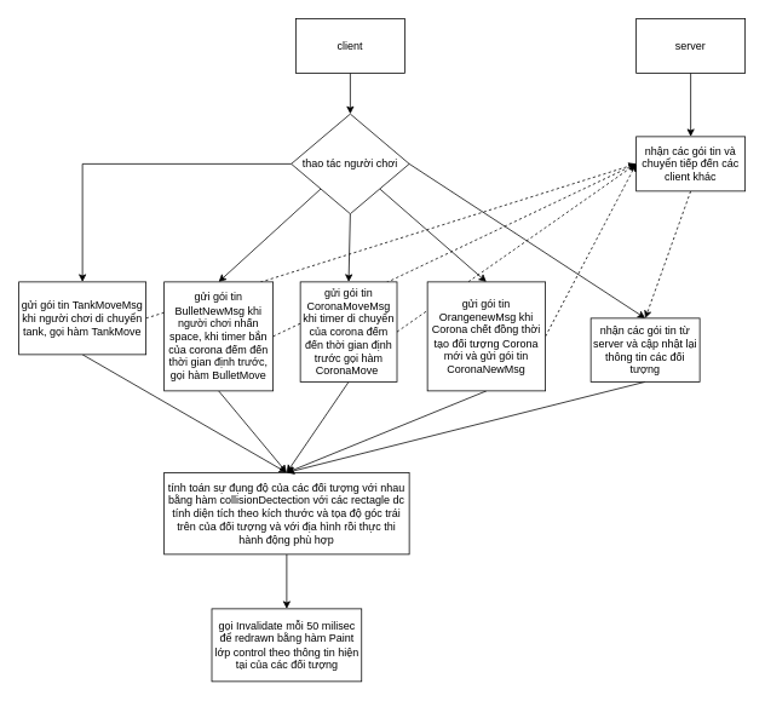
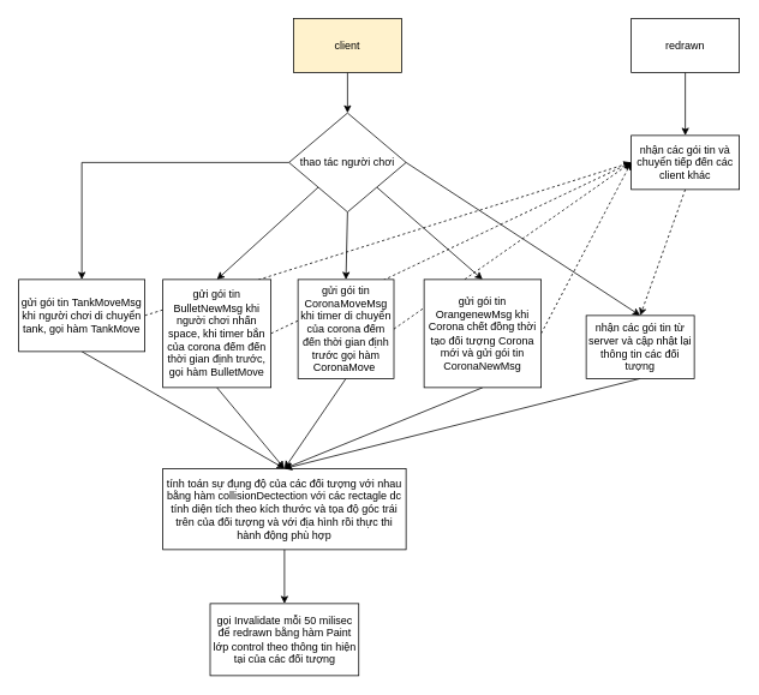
- <mxCell id="3" value="client" style="rounded=0;whiteSpace=wrap;html=1;" vertex="1" parent="1"><mxGeometry x="325" y="20" width="120" height="60" as="geometry" /></mxCell>
+ <mxCell id="3" value="client" style="rounded=0;whiteSpace=wrap;html=1;fillColor=#fff2cc;" vertex="1" parent="1"><mxGeometry x="325" y="20" width="120" height="60" as="geometry" /></mxCell>
- <mxCell id="5" value="server" style="rounded=0;whiteSpace=wrap;html=1;" vertex="1" parent="1"><mxGeometry x="700" y="20" width="120" height="60" as="geometry" /></mxCell>
+ <mxCell id="5" value="redrawn" style="rounded=0;whiteSpace=wrap;html=1;" vertex="1" parent="1"><mxGeometry x="700" y="20" width="120" height="60" as="geometry" /></mxCell>
